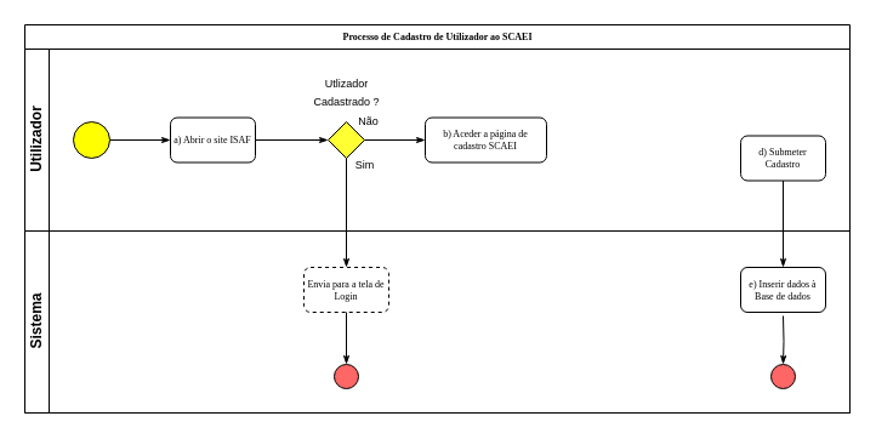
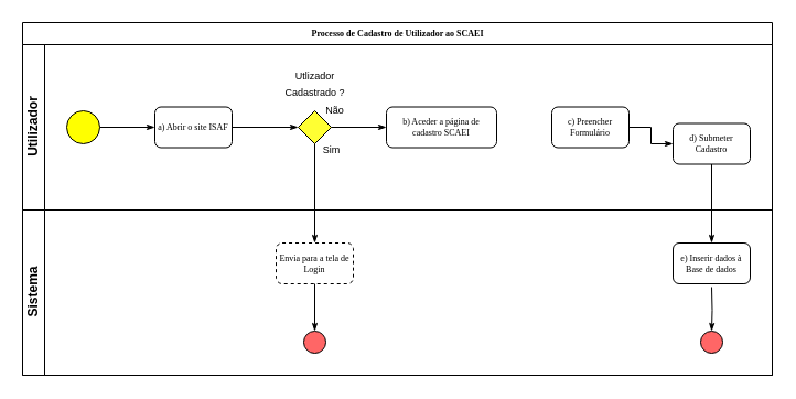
+ <mxCell id="7" value="c) Preencher Formulário" style="rounded=1;whiteSpace=wrap;html=1;shadow=0;labelBackgroundColor=none;strokeWidth=1;fontFamily=Verdana;fontSize=8;align=center;" parent="3" vertex="1"><mxGeometry x="480" y="56.5" width="70" height="37" as="geometry" /></mxCell>
+ <mxCell id="16" style="edgeStyle=orthogonalEdgeStyle;rounded=0;html=1;labelBackgroundColor=none;startArrow=none;startFill=0;startSize=5;endArrow=classicThin;endFill=1;endSize=5;jettySize=auto;orthogonalLoop=1;strokeWidth=1;fontFamily=Verdana;fontSize=8;entryX=0;entryY=0.5;entryDx=0;entryDy=0;exitX=1;exitY=0.5;exitDx=0;exitDy=0;" parent="3" source="7" target="15" edge="1"><mxGeometry relative="1" as="geometry"><mxPoint x="550" y="15" as="sourcePoint" /><mxPoint x="490" y="25" as="targetPoint" /></mxGeometry></mxCell>
